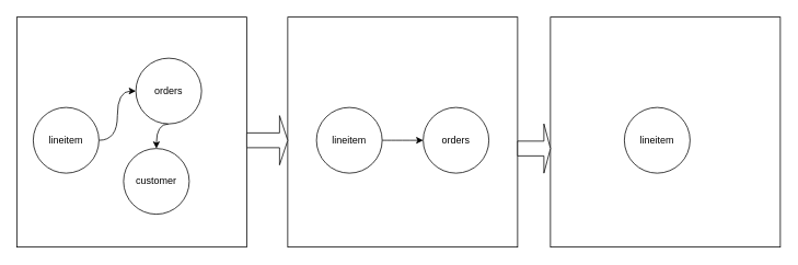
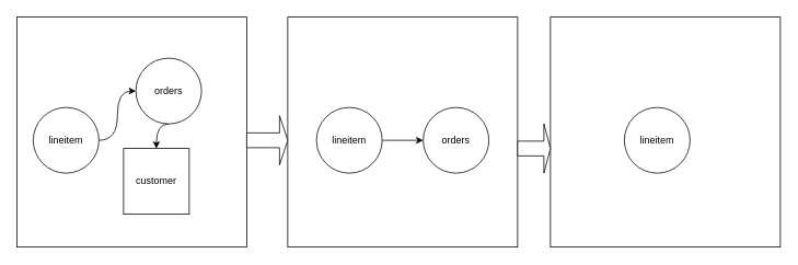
- <mxCell id="7" value="customer" style="ellipse;whiteSpace=wrap;html=1;aspect=fixed;" vertex="1" parent="1"><mxGeometry x="150" y="180" width="80" height="80" as="geometry" /></mxCell>
+ <mxCell id="7" value="customer" style="whiteSpace=wrap;html=1;aspect=fixed;rounded=0;" vertex="1" parent="1"><mxGeometry x="150" y="180" width="80" height="80" as="geometry" /></mxCell>
